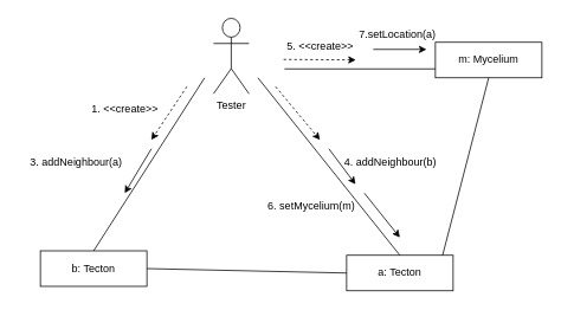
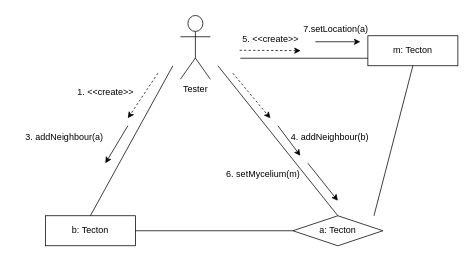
- <mxCell id="4" value="m: Mycelium" style="html=1;whiteSpace=wrap;" parent="1" vertex="1"><mxGeometry x="490" y="47" width="120" height="40" as="geometry" /></mxCell>
+ <mxCell id="4" value="m: Tecton" style="html=1;whiteSpace=wrap;" parent="1" vertex="1"><mxGeometry x="490" y="47" width="120" height="40" as="geometry" /></mxCell>
- <mxCell id="2" value="b: &lt;span style=&quot;background-color: transparent; color: light-dark(rgb(0, 0, 0), rgb(255, 255, 255));&quot;&gt;Tecton&lt;/span&gt;" style="html=1;whiteSpace=wrap;" parent="1" vertex="1"><mxGeometry x="45" y="282" width="120" height="40" as="geometry" /></mxCell>
+ <mxCell id="2" value="b: &lt;span style=&quot;background-color: transparent; color: light-dark(rgb(0, 0, 0), rgb(255, 255, 255));&quot;&gt;Tecton&lt;/span&gt;" style="html=1;whiteSpace=wrap;" parent="1" vertex="1"><mxGeometry x="60" y="287" width="120" height="40" as="geometry" /></mxCell>
- <mxCell id="3" value="a: Tecton" style="html=1;whiteSpace=wrap;" parent="1" vertex="1"><mxGeometry x="390" y="287" width="120" height="40" as="geometry" /></mxCell>
+ <mxCell id="3" value="a: Tecton" style="rhombus;html=1;whiteSpace=wrap;" parent="1" vertex="1"><mxGeometry x="390" y="287" width="120" height="40" as="geometry" /></mxCell>
